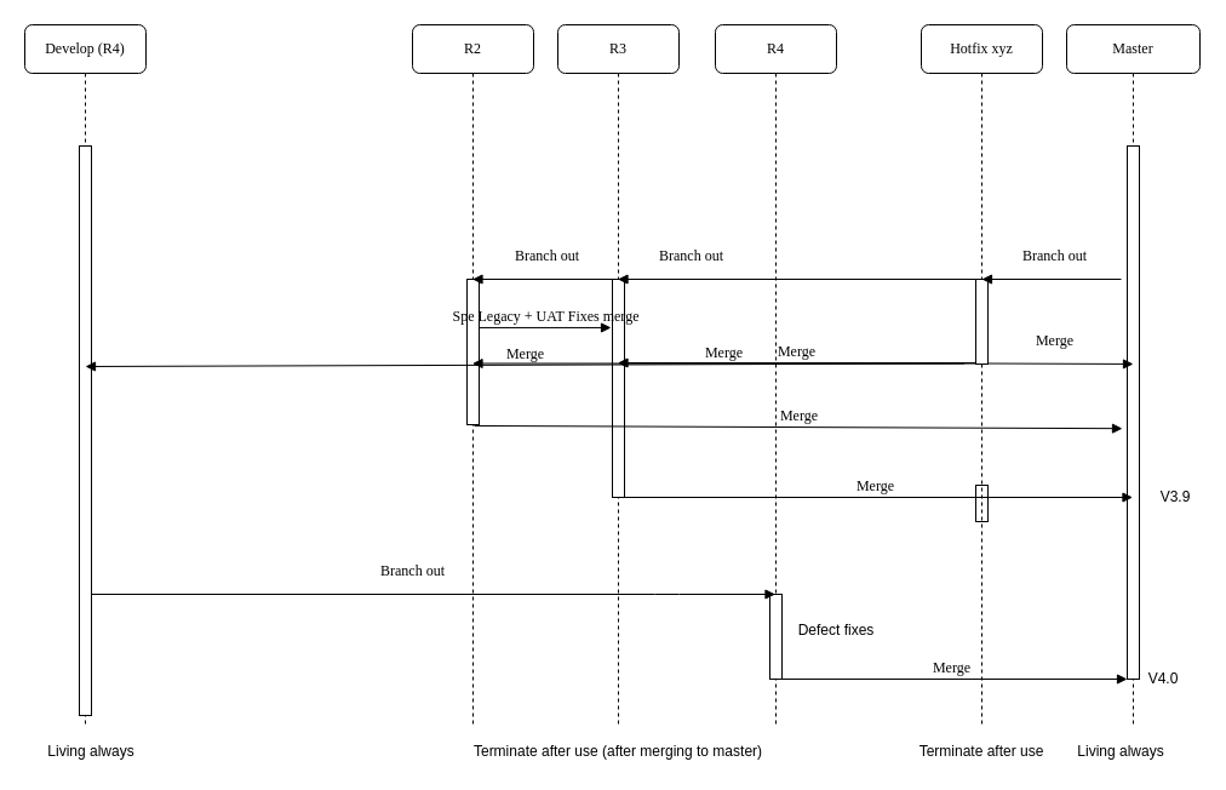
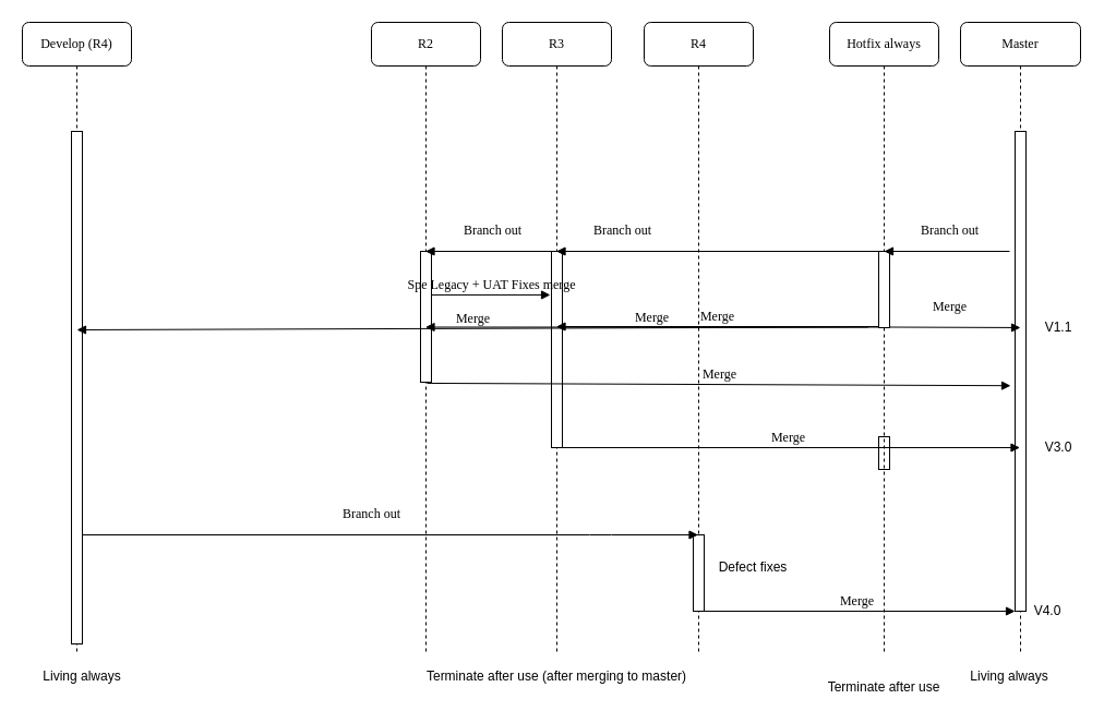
- <mxCell id="7" value="Hotfix xyz" style="shape=umlLifeline;perimeter=lifelinePerimeter;whiteSpace=wrap;html=1;container=1;collapsible=0;recursiveResize=0;outlineConnect=0;rounded=1;shadow=0;comic=0;labelBackgroundColor=none;strokeWidth=1;fontFamily=Verdana;fontSize=12;align=center;" vertex="1" parent="1"><mxGeometry x="760" y="20" width="100" height="580" as="geometry" /></mxCell>
+ <mxCell id="7" value="Hotfix always" style="shape=umlLifeline;perimeter=lifelinePerimeter;whiteSpace=wrap;html=1;container=1;collapsible=0;recursiveResize=0;outlineConnect=0;rounded=1;shadow=0;comic=0;labelBackgroundColor=none;strokeWidth=1;fontFamily=Verdana;fontSize=12;align=center;" vertex="1" parent="1"><mxGeometry x="760" y="20" width="100" height="580" as="geometry" /></mxCell>
+ <mxCell id="10" value="V1.1" style="text;html=1;strokeColor=none;fillColor=none;align=center;verticalAlign=middle;whiteSpace=wrap;rounded=0;" vertex="1" parent="1"><mxGeometry x="950" y="290" width="40" height="20" as="geometry" /></mxCell>
- <mxCell id="25" value="V3.9" style="text;html=1;strokeColor=none;fillColor=none;align=center;verticalAlign=middle;whiteSpace=wrap;rounded=0;" vertex="1" parent="1"><mxGeometry x="950" y="400" width="40" height="20" as="geometry" /></mxCell>
+ <mxCell id="25" value="V3.0" style="text;html=1;strokeColor=none;fillColor=none;align=center;verticalAlign=middle;whiteSpace=wrap;rounded=0;" vertex="1" parent="1"><mxGeometry x="950" y="400" width="40" height="20" as="geometry" /></mxCell>
- <mxCell id="34" value="Terminate after use" style="text;html=1;strokeColor=none;fillColor=none;align=center;verticalAlign=middle;whiteSpace=wrap;rounded=0;" vertex="1" parent="1"><mxGeometry x="755" y="610" width="110" height="20" as="geometry" /></mxCell>
+ <mxCell id="34" value="Terminate after use" style="text;html=1;strokeColor=none;fillColor=none;align=center;verticalAlign=middle;whiteSpace=wrap;rounded=0;" vertex="1" parent="1"><mxGeometry x="755" y="620" width="110" height="20" as="geometry" /></mxCell>
